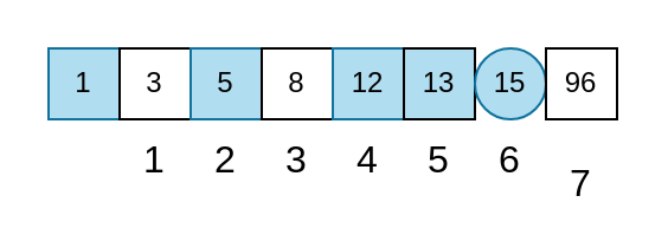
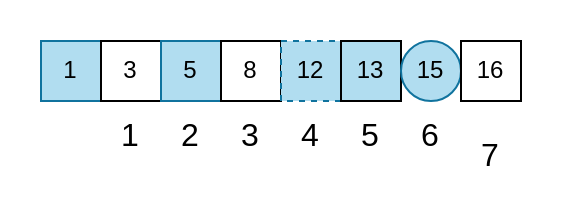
- <mxCell id="6" value="12" style="whiteSpace=wrap;html=1;aspect=fixed;direction=south;fillColor=#b1ddf0;strokeColor=#10739e;" parent="1" vertex="1"><mxGeometry x="140" width="30" height="30" as="geometry" y="20" /></mxCell>
+ <mxCell id="6" value="12" style="whiteSpace=wrap;html=1;aspect=fixed;direction=south;fillColor=#b1ddf0;strokeColor=#10739e;dashed=1;" parent="1" vertex="1"><mxGeometry x="140" width="30" height="30" as="geometry" y="20" /></mxCell>
- <mxCell id="9" value="96" style="whiteSpace=wrap;html=1;aspect=fixed;direction=south;" parent="1" vertex="1"><mxGeometry x="230" width="30" height="30" as="geometry" y="20" /></mxCell>
+ <mxCell id="9" value="16" style="whiteSpace=wrap;html=1;aspect=fixed;direction=south;" parent="1" vertex="1"><mxGeometry x="230" width="30" height="30" as="geometry" y="20" /></mxCell>
